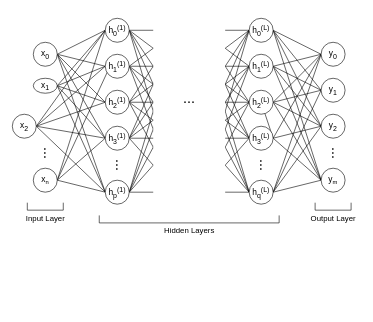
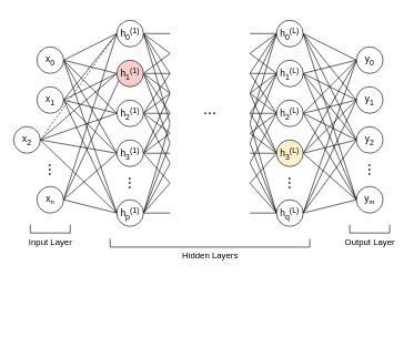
- <mxCell id="18" style="edgeStyle=none;rounded=0;orthogonalLoop=1;jettySize=auto;html=1;exitX=1;exitY=0.5;exitDx=0;exitDy=0;entryX=0;entryY=0.5;entryDx=0;entryDy=0;endArrow=none;endFill=0;fontSize=13;" parent="1" source="19" target="58" edge="1"><mxGeometry relative="1" as="geometry" /></mxCell>
+ <mxCell id="18" style="edgeStyle=none;rounded=0;orthogonalLoop=1;jettySize=auto;html=1;exitX=1;exitY=0.5;exitDx=0;exitDy=0;entryX=0;entryY=0.5;entryDx=0;entryDy=0;endArrow=none;endFill=0;fontSize=13;dashed=1;" parent="1" source="19" target="58" edge="1"><mxGeometry relative="1" as="geometry" /></mxCell>
- <mxCell id="33" value="h&lt;sub&gt;1&lt;/sub&gt;&lt;sup&gt;(1)&lt;/sup&gt;" style="ellipse;whiteSpace=wrap;html=1;aspect=fixed;fontSize=14;" parent="1" vertex="1"><mxGeometry x="175" y="90" width="40" height="40" as="geometry" /></mxCell>
+ <mxCell id="33" value="h&lt;sub&gt;1&lt;/sub&gt;&lt;sup&gt;(1)&lt;/sup&gt;" style="ellipse;whiteSpace=wrap;html=1;aspect=fixed;fontSize=14;fillColor=#f8cecc;" parent="1" vertex="1"><mxGeometry x="175" y="90" width="40" height="40" as="geometry" /></mxCell>
- <mxCell id="13" value="x&lt;sub&gt;1&lt;/sub&gt;" style="ellipse;whiteSpace=wrap;html=1;aspect=fixed;fontSize=14;" parent="1" vertex="1"><mxGeometry x="55" y="130" width="40" height="25" as="geometry" /></mxCell>
+ <mxCell id="13" value="x&lt;sub&gt;1&lt;/sub&gt;" style="ellipse;whiteSpace=wrap;html=1;aspect=fixed;fontSize=14;" parent="1" vertex="1"><mxGeometry x="55" y="130" width="40" height="40" as="geometry" /></mxCell>
- <mxCell id="100" style="edgeStyle=none;rounded=0;orthogonalLoop=1;jettySize=auto;html=1;exitX=1;exitY=0.5;exitDx=0;exitDy=0;endArrow=none;endFill=0;fontSize=13;" parent="1" source="103" target="98" edge="1"><mxGeometry relative="1" as="geometry" /></mxCell>
+ <mxCell id="100" style="edgeStyle=none;rounded=0;orthogonalLoop=1;jettySize=auto;html=1;exitX=1;exitY=0.5;exitDx=0;exitDy=0;entryX=0;entryY=0.5;entryDx=0;entryDy=0;endArrow=none;endFill=0;fontSize=13;" parent="1" source="103" target="118" edge="1"><mxGeometry relative="1" as="geometry" /></mxCell>
- <mxCell id="103" value="h&lt;sub&gt;3&lt;/sub&gt;&lt;sup&gt;(L)&lt;/sup&gt;" style="ellipse;whiteSpace=wrap;html=1;aspect=fixed;fontSize=14;" parent="1" vertex="1"><mxGeometry x="415" y="210" width="40" height="40" as="geometry" /></mxCell>
+ <mxCell id="103" value="h&lt;sub&gt;3&lt;/sub&gt;&lt;sup&gt;(L)&lt;/sup&gt;" style="ellipse;whiteSpace=wrap;html=1;aspect=fixed;fontSize=14;fillColor=#fff2cc;" parent="1" vertex="1"><mxGeometry x="415" y="210" width="40" height="40" as="geometry" /></mxCell>
